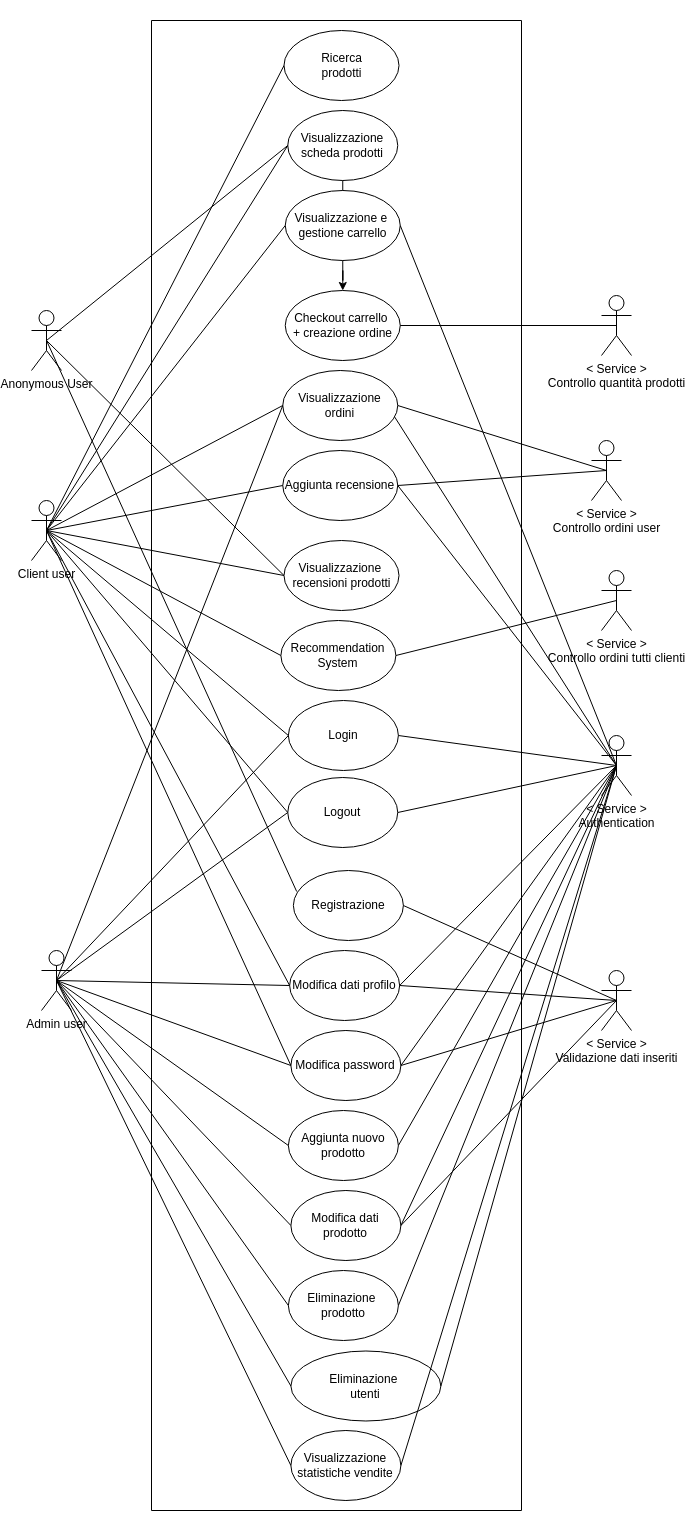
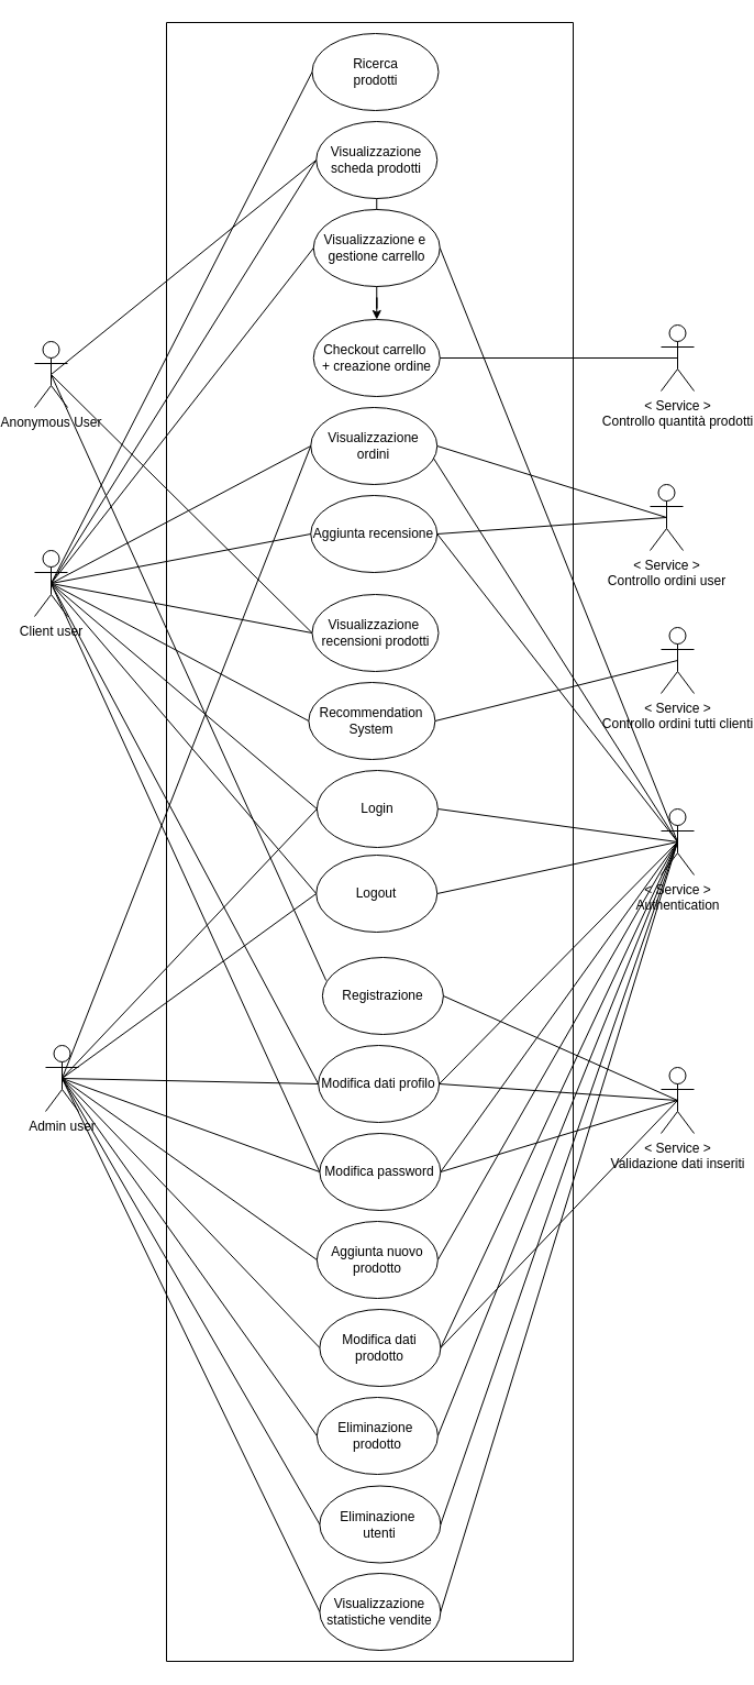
- <mxCell id="21" value="Eliminazione&amp;nbsp;&lt;br&gt;utenti" style="ellipse;whiteSpace=wrap;html=1;" vertex="1" parent="3"><mxGeometry x="139.38" y="1330.5" width="150" height="70" as="geometry" /></mxCell>
+ <mxCell id="21" value="Eliminazione&amp;nbsp;&lt;br&gt;utenti" style="ellipse;whiteSpace=wrap;html=1;" vertex="1" parent="3"><mxGeometry x="139.38" y="1330.5" width="110" height="70" as="geometry" /></mxCell>
